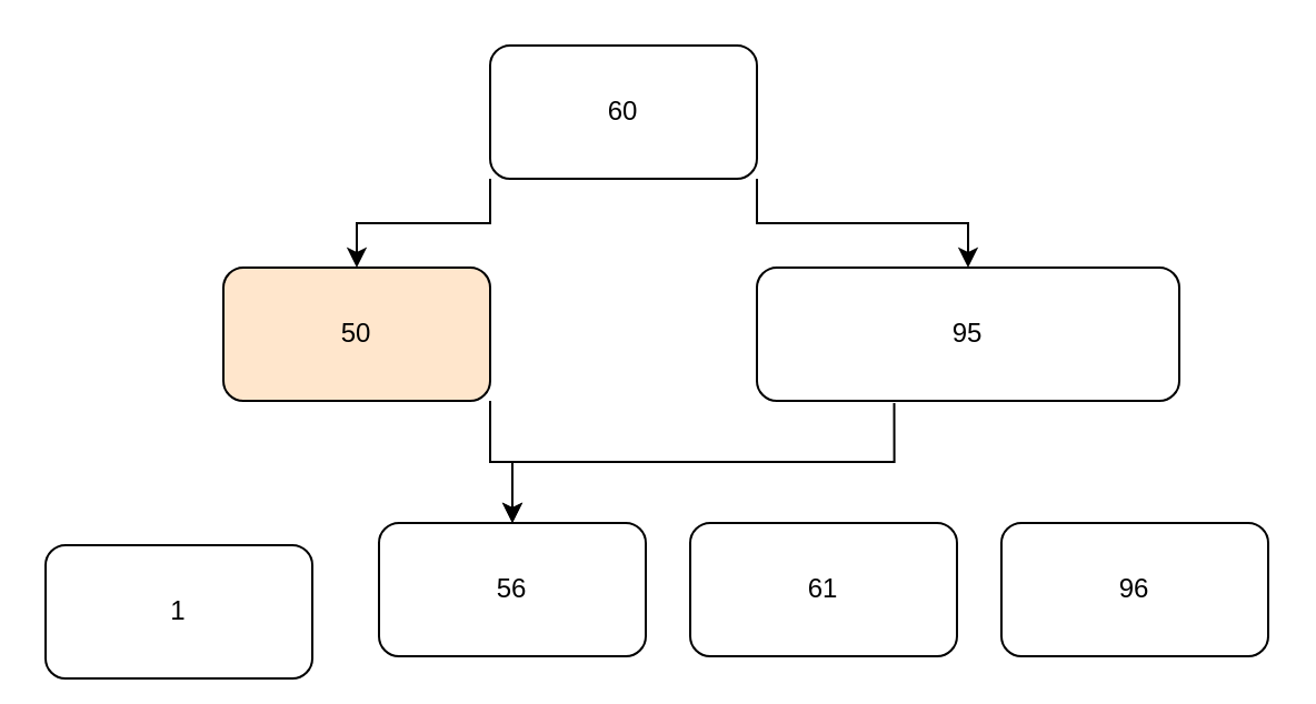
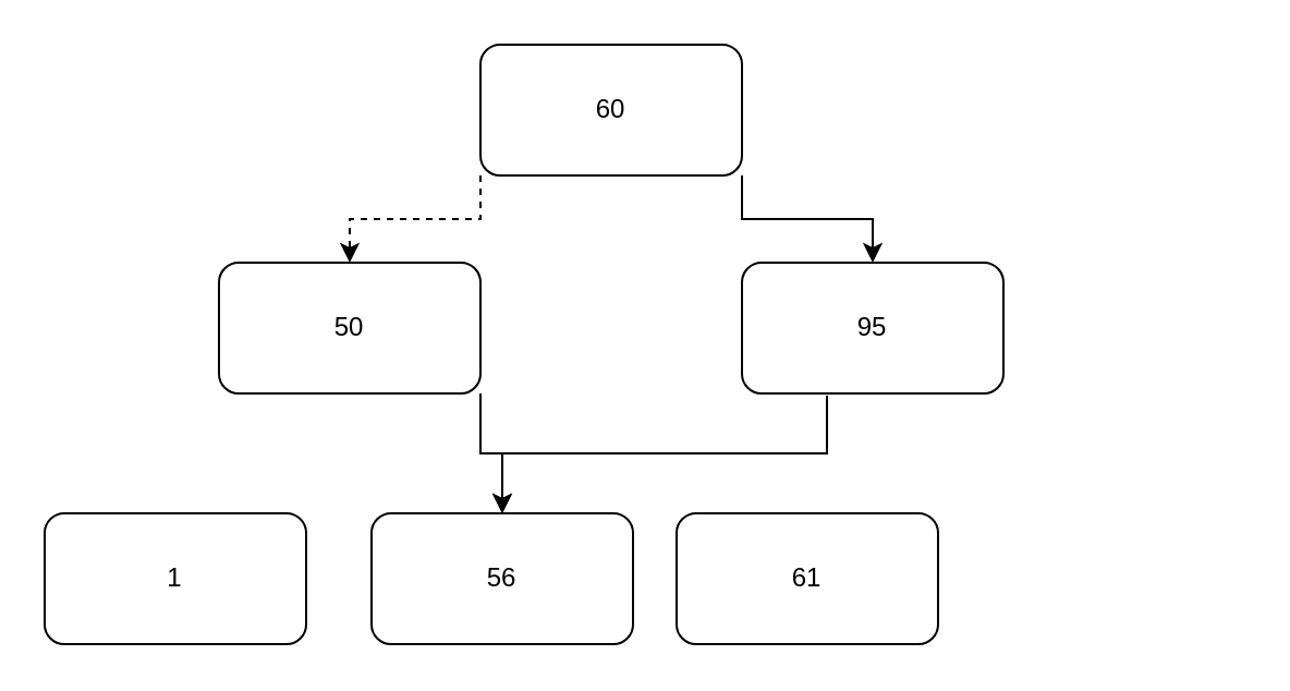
- <mxCell id="10" style="edgeStyle=orthogonalEdgeStyle;rounded=0;orthogonalLoop=1;jettySize=auto;html=1;exitX=0;exitY=1;exitDx=0;exitDy=0;" edge="1" parent="1" source="12" target="9"><mxGeometry relative="1" as="geometry" /></mxCell>
+ <mxCell id="10" style="edgeStyle=orthogonalEdgeStyle;rounded=0;orthogonalLoop=1;jettySize=auto;html=1;exitX=0;exitY=1;exitDx=0;exitDy=0;dashed=1;" edge="1" parent="1" source="12" target="9"><mxGeometry relative="1" as="geometry" /></mxCell>
- <mxCell id="9" value="50" style="rounded=1;whiteSpace=wrap;html=1;fillColor=#ffe6cc;" vertex="1" parent="1"><mxGeometry x="100" y="120" width="120" height="60" as="geometry" /></mxCell>
+ <mxCell id="9" value="50" style="rounded=1;whiteSpace=wrap;html=1;" vertex="1" parent="1"><mxGeometry x="100" y="120" width="120" height="60" as="geometry" /></mxCell>
- <mxCell id="7" value="95" style="rounded=1;whiteSpace=wrap;html=1;" vertex="1" parent="1"><mxGeometry x="340" y="120" width="190" height="60" as="geometry" /></mxCell>
+ <mxCell id="7" value="95" style="rounded=1;whiteSpace=wrap;html=1;" vertex="1" parent="1"><mxGeometry x="340" y="120" width="120" height="60" as="geometry" /></mxCell>
- <mxCell id="2" value="96" style="rounded=1;whiteSpace=wrap;html=1;" vertex="1" parent="1"><mxGeometry x="450" y="235" width="120" height="60" as="geometry" /></mxCell>
- <mxCell id="5" value="1" style="rounded=1;whiteSpace=wrap;html=1;" vertex="1" parent="1"><mxGeometry x="20" y="245" width="120" height="60" as="geometry" /></mxCell>
+ <mxCell id="5" value="1" style="rounded=1;whiteSpace=wrap;html=1;" vertex="1" parent="1"><mxGeometry x="20" y="235" width="120" height="60" as="geometry" /></mxCell>
